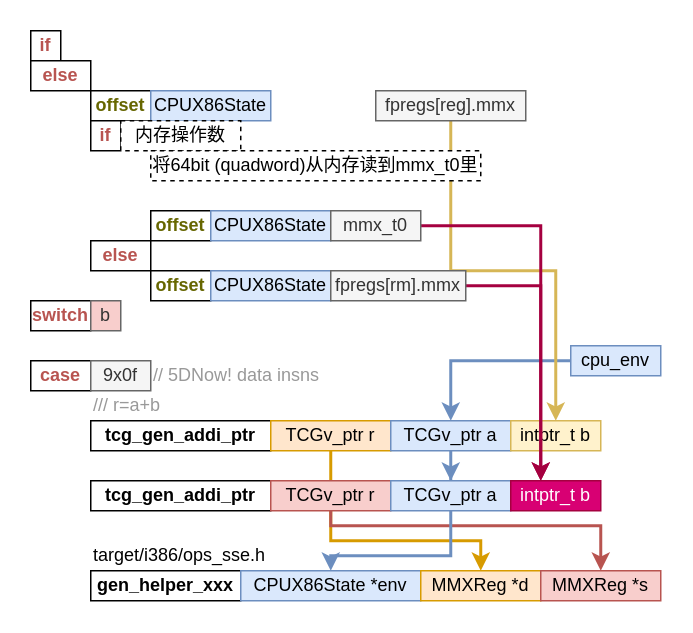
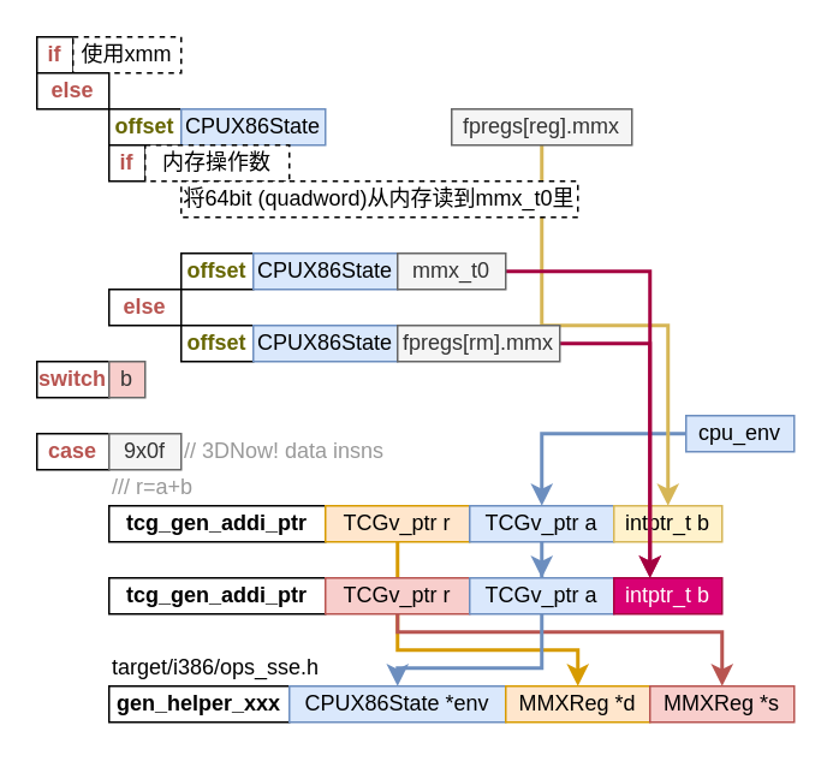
+ <mxCell id="28" value="使用xmm" style="rounded=0;whiteSpace=wrap;html=1;dashed=1;" vertex="1" parent="1"><mxGeometry x="40" y="20" width="60" height="20" as="geometry" /></mxCell>
- <mxCell id="6" value="&lt;font color=&quot;#999999&quot;&gt;// 5DNow! data insns&lt;/font&gt;" style="text;html=1;align=left;verticalAlign=middle;resizable=0;points=[];;autosize=1;" vertex="1" parent="1"><mxGeometry x="100" y="240" width="130" height="20" as="geometry" /></mxCell>
+ <mxCell id="6" value="&lt;font color=&quot;#999999&quot;&gt;// 3DNow! data insns&lt;/font&gt;" style="text;html=1;align=left;verticalAlign=middle;resizable=0;points=[];;autosize=1;" vertex="1" parent="1"><mxGeometry x="100" y="240" width="130" height="20" as="geometry" /></mxCell>
